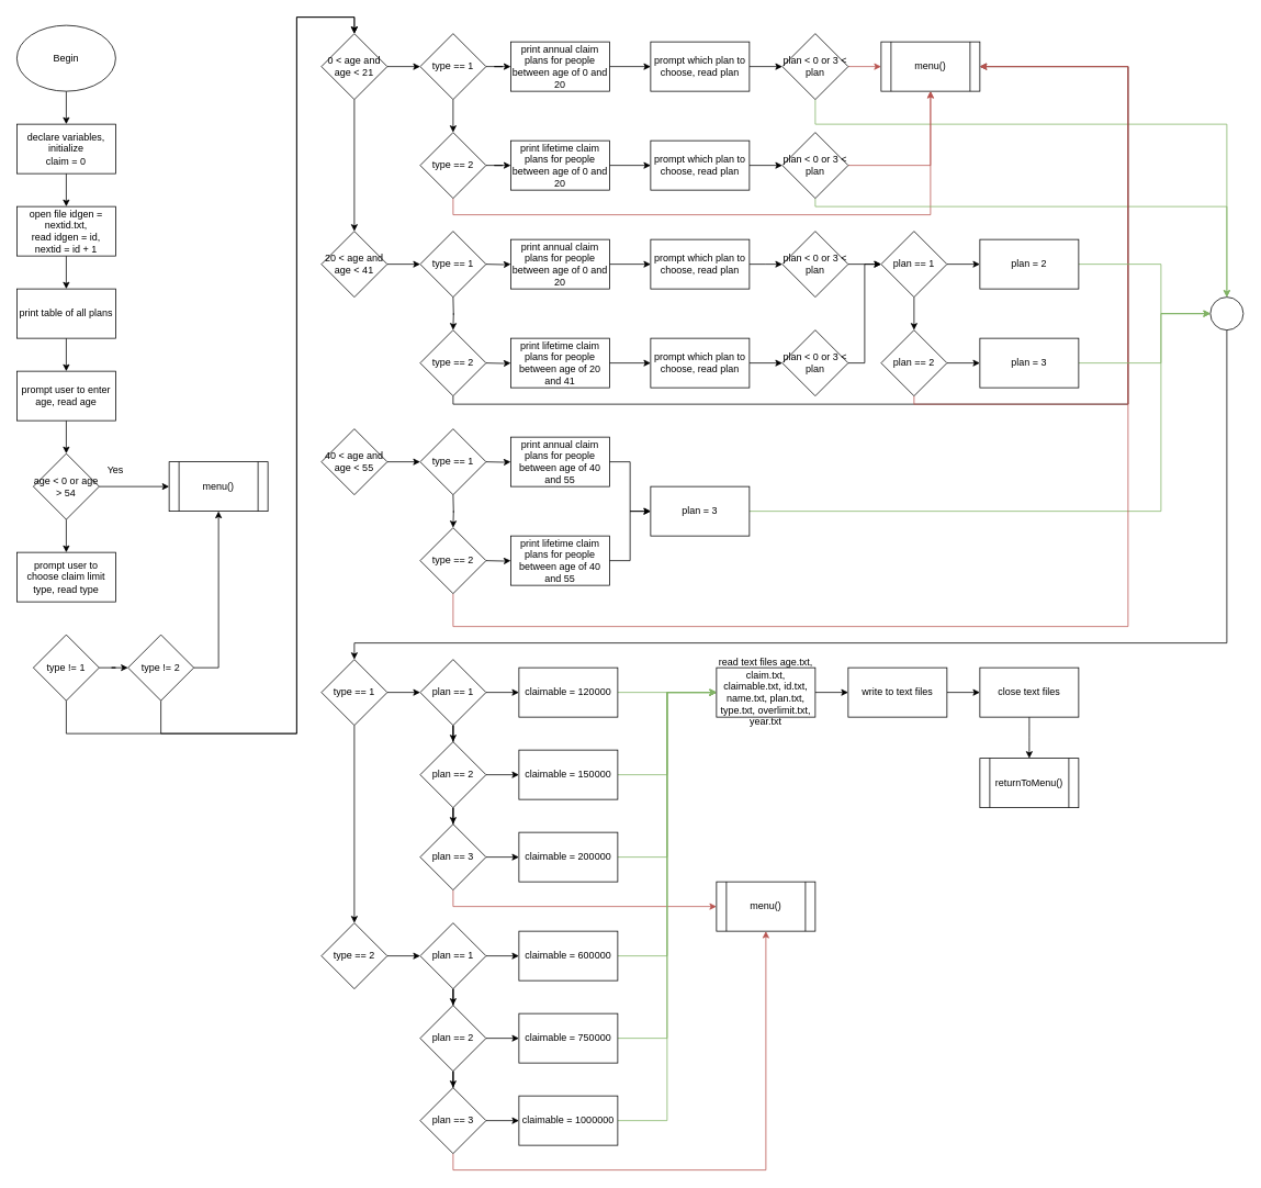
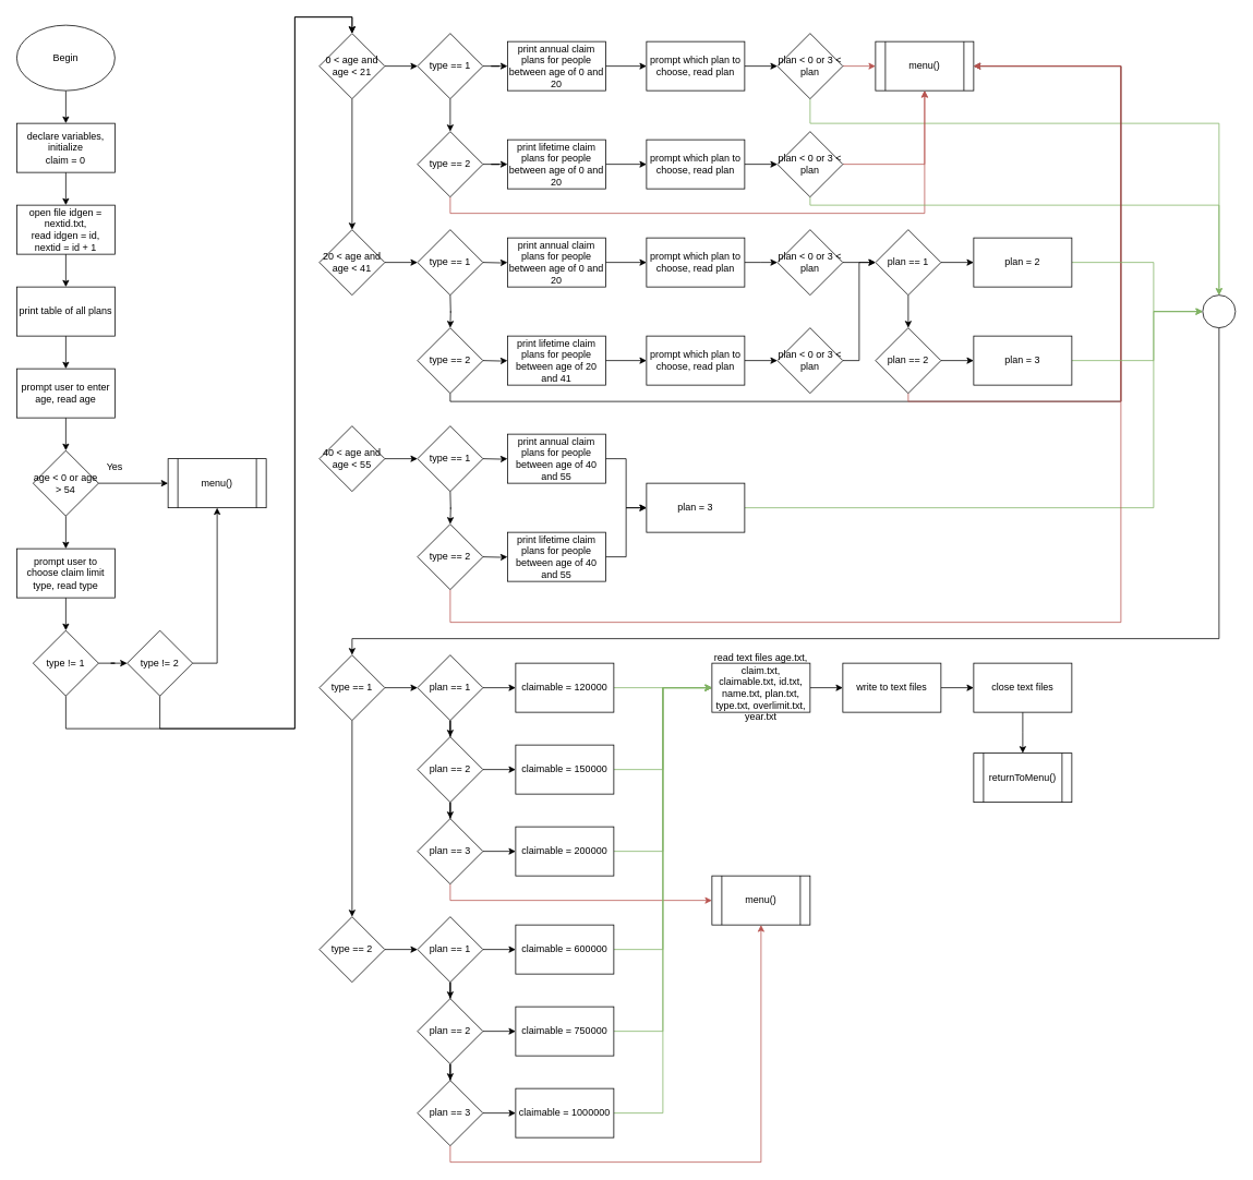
+ <mxCell id="16" value="" style="edgeStyle=orthogonalEdgeStyle;rounded=0;orthogonalLoop=1;jettySize=auto;html=1;" edge="1" parent="1" source="17" target="20"><mxGeometry relative="1" as="geometry" /></mxCell>
